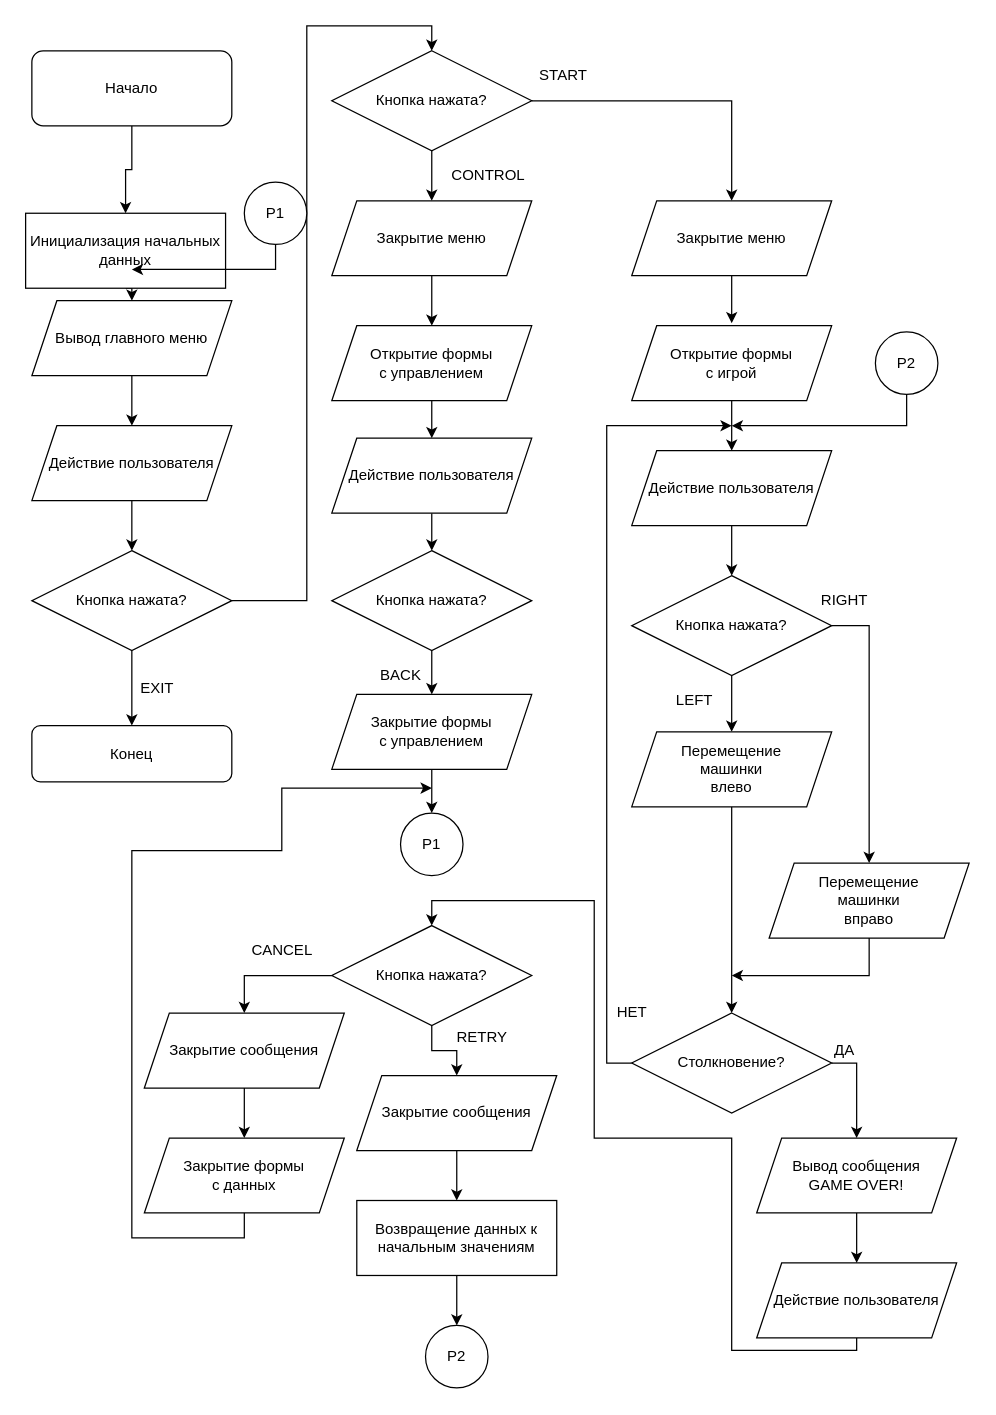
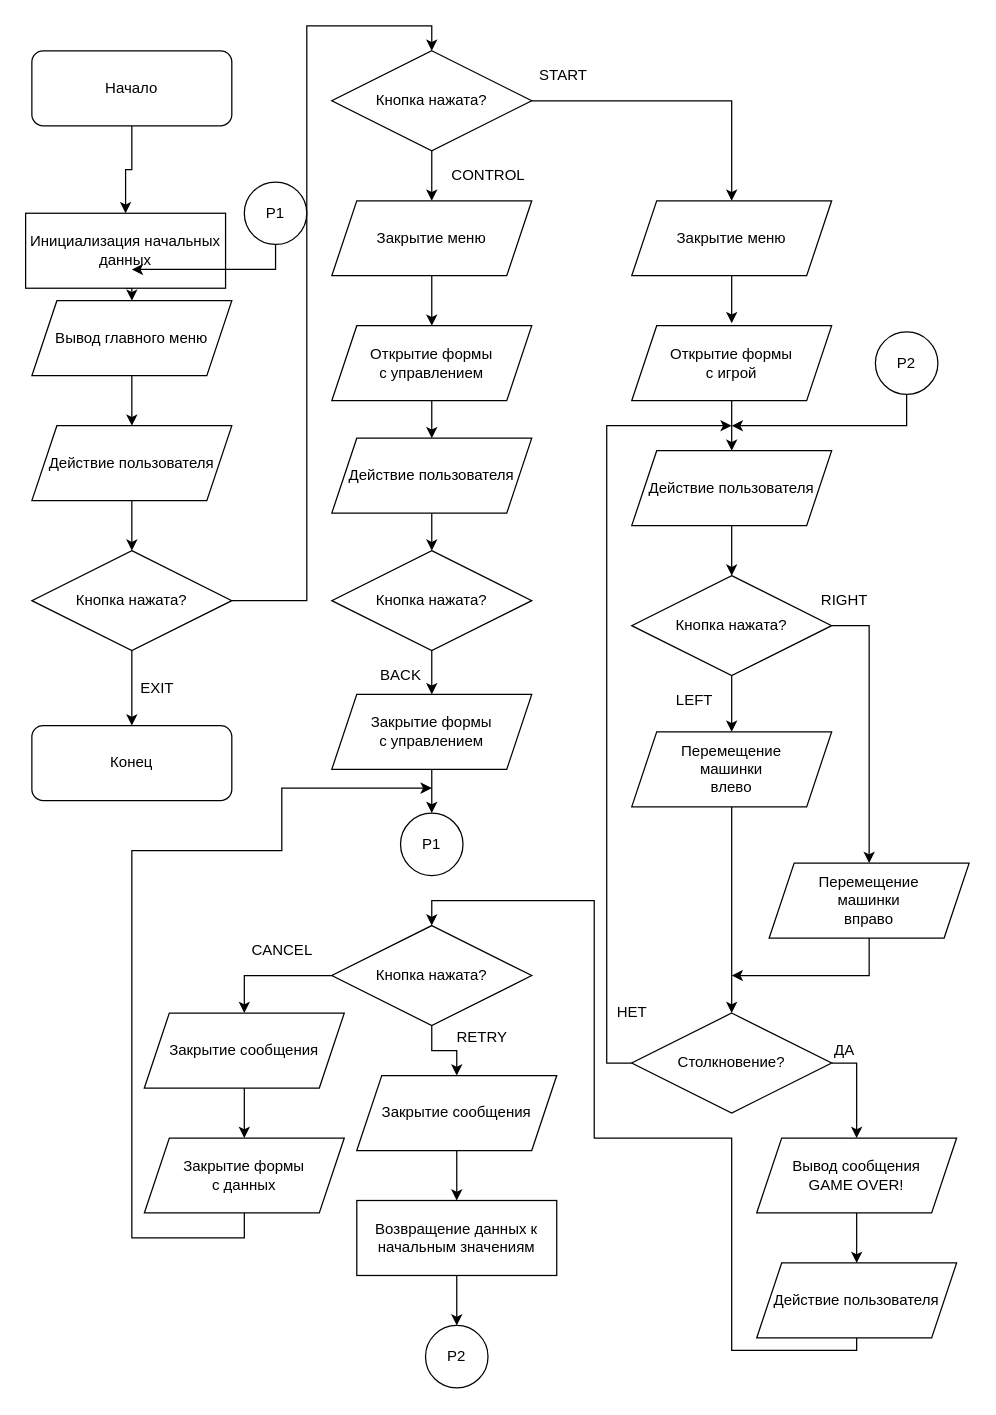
- <mxCell id="13" value="Конец" style="rounded=1;whiteSpace=wrap;html=1;" vertex="1" parent="1"><mxGeometry x="25" y="580" width="160" height="45" as="geometry" /></mxCell>
+ <mxCell id="13" value="Конец" style="rounded=1;whiteSpace=wrap;html=1;" vertex="1" parent="1"><mxGeometry x="25" y="580" width="160" height="60" as="geometry" /></mxCell>
